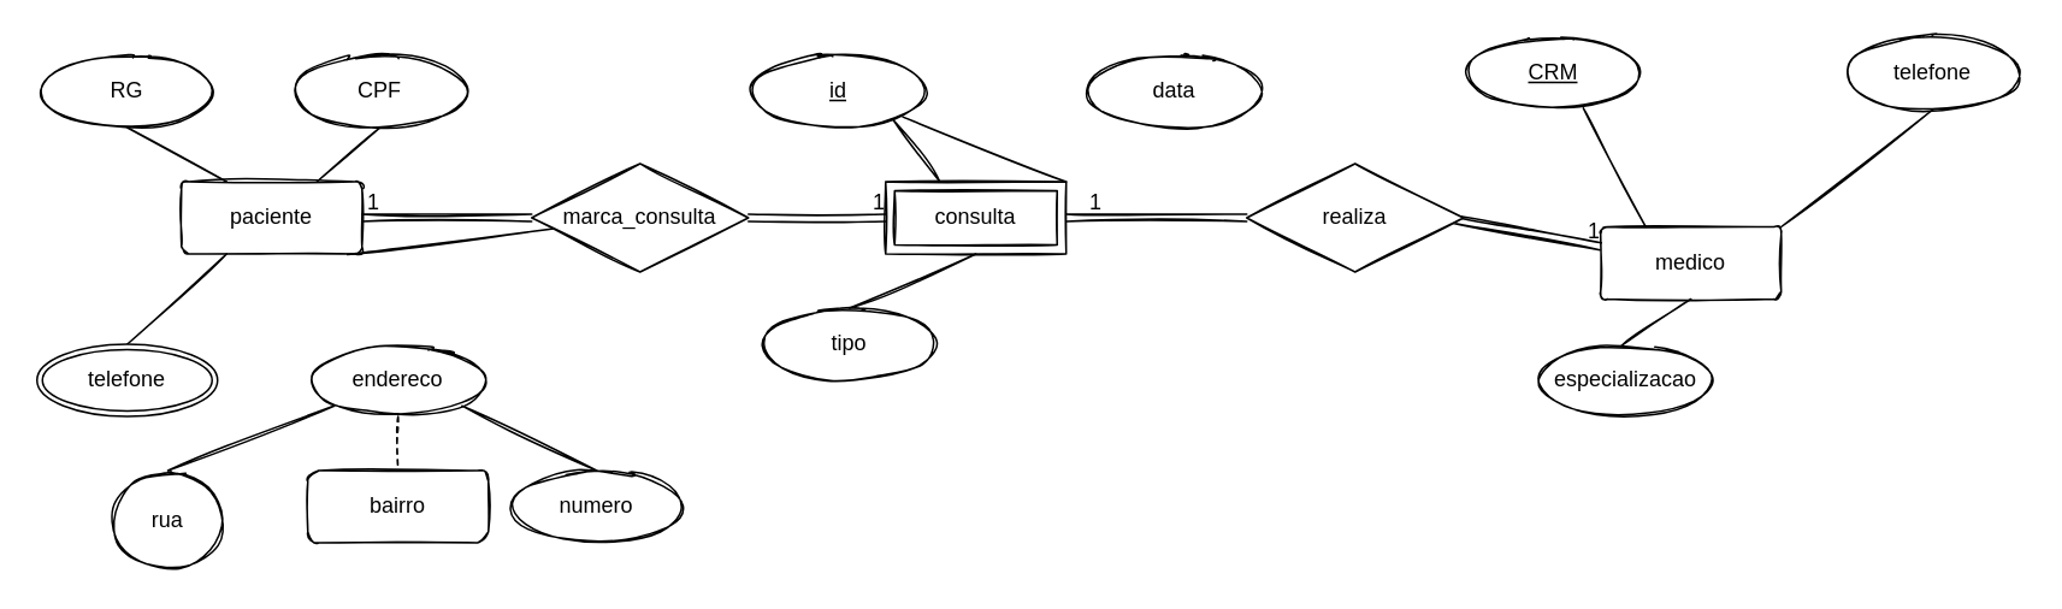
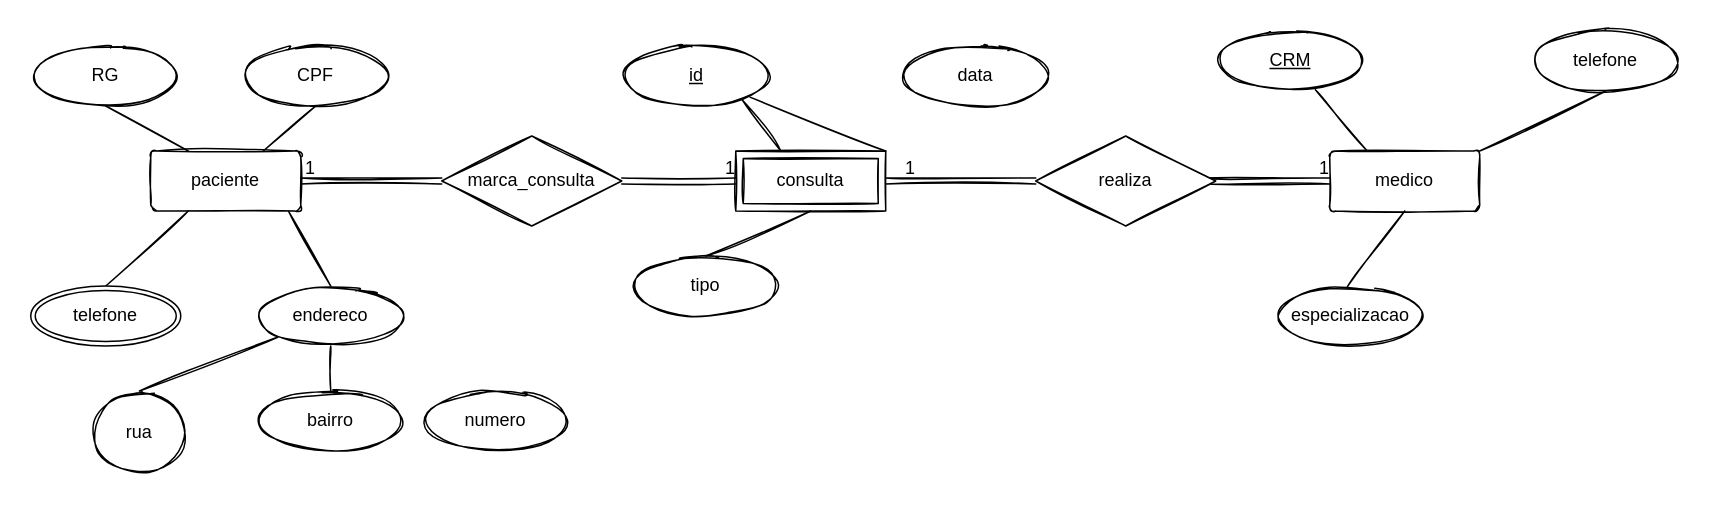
- <mxCell id="33" value="" style="endArrow=none;html=1;rounded=0;sketch=1;exitX=0.92;exitY=1.01;exitDx=0;exitDy=0;exitPerimeter=0;" edge="1" parent="1" source="2" target="15"><mxGeometry relative="1" as="geometry"><mxPoint x="134" y="170" as="sourcePoint" /><mxPoint x="294" y="170" as="targetPoint" /></mxGeometry></mxCell>
+ <mxCell id="33" value="" style="endArrow=none;html=1;rounded=0;sketch=1;exitX=0.92;exitY=1.01;exitDx=0;exitDy=0;exitPerimeter=0;entryX=0.5;entryY=0;entryDx=0;entryDy=0;" edge="1" parent="1" source="2" target="11"><mxGeometry relative="1" as="geometry"><mxPoint x="134" y="170" as="sourcePoint" /><mxPoint x="294" y="170" as="targetPoint" /></mxGeometry></mxCell>
- <mxCell id="5" value="medico" style="rounded=1;arcSize=10;whiteSpace=wrap;html=1;align=center;sketch=1;" vertex="1" parent="1"><mxGeometry x="886" y="125" width="100" height="40" as="geometry" /></mxCell>
+ <mxCell id="5" value="medico" style="rounded=1;arcSize=10;whiteSpace=wrap;html=1;align=center;sketch=1;" vertex="1" parent="1"><mxGeometry x="886" y="100" width="100" height="40" as="geometry" /></mxCell>
- <mxCell id="36" value="" style="endArrow=none;html=1;rounded=0;sketch=1;exitX=1;exitY=1;exitDx=0;exitDy=0;entryX=0.5;entryY=0;entryDx=0;entryDy=0;" edge="1" parent="1" source="11" target="14"><mxGeometry relative="1" as="geometry"><mxPoint x="120" y="170" as="sourcePoint" /><mxPoint x="280" y="170" as="targetPoint" /></mxGeometry></mxCell>
- <mxCell id="35" value="" style="endArrow=none;html=1;rounded=0;sketch=1;exitX=0.5;exitY=1;exitDx=0;exitDy=0;entryX=0.5;entryY=0;entryDx=0;entryDy=0;dashed=1;" edge="1" parent="1" source="11" target="13"><mxGeometry relative="1" as="geometry"><mxPoint x="160" y="250" as="sourcePoint" /><mxPoint x="320" y="250" as="targetPoint" /></mxGeometry></mxCell>
+ <mxCell id="35" value="" style="endArrow=none;html=1;rounded=0;sketch=1;exitX=0.5;exitY=1;exitDx=0;exitDy=0;entryX=0.5;entryY=0;entryDx=0;entryDy=0;" edge="1" parent="1" source="11" target="13"><mxGeometry relative="1" as="geometry"><mxPoint x="160" y="250" as="sourcePoint" /><mxPoint x="320" y="250" as="targetPoint" /></mxGeometry></mxCell>
- <mxCell id="13" value="bairro" style="whiteSpace=wrap;html=1;align=center;sketch=1;rounded=1;" vertex="1" parent="1"><mxGeometry x="170" y="260" width="100" height="40" as="geometry" /></mxCell>
+ <mxCell id="13" value="bairro" style="ellipse;whiteSpace=wrap;html=1;align=center;sketch=1;" vertex="1" parent="1"><mxGeometry x="170" y="260" width="100" height="40" as="geometry" /></mxCell>
